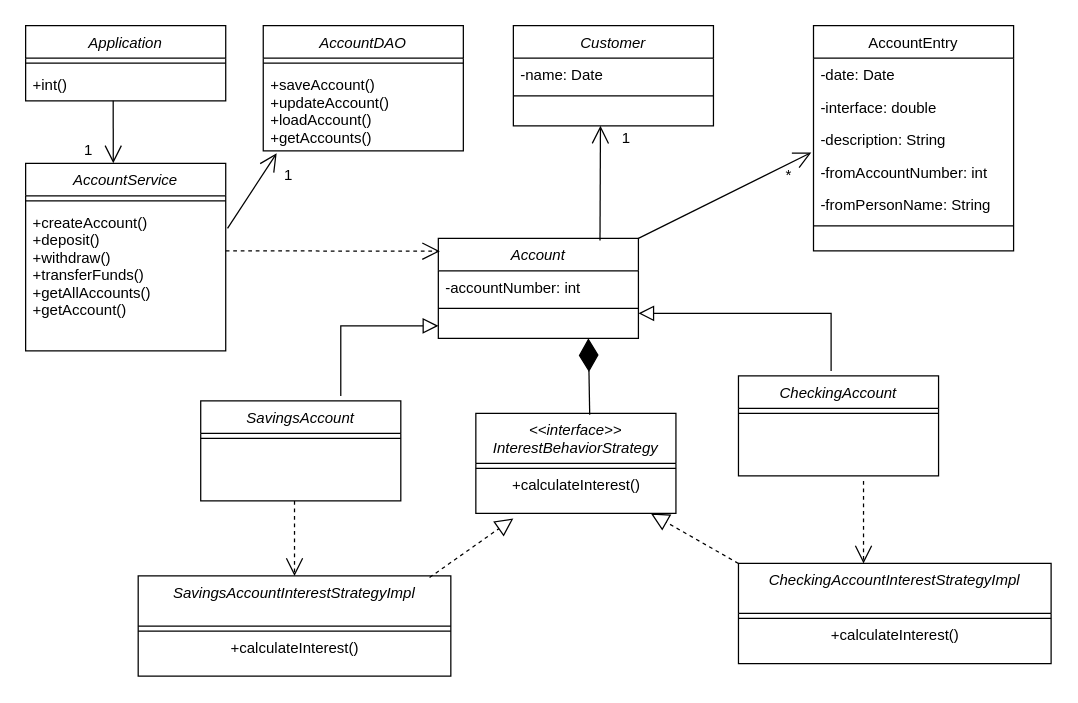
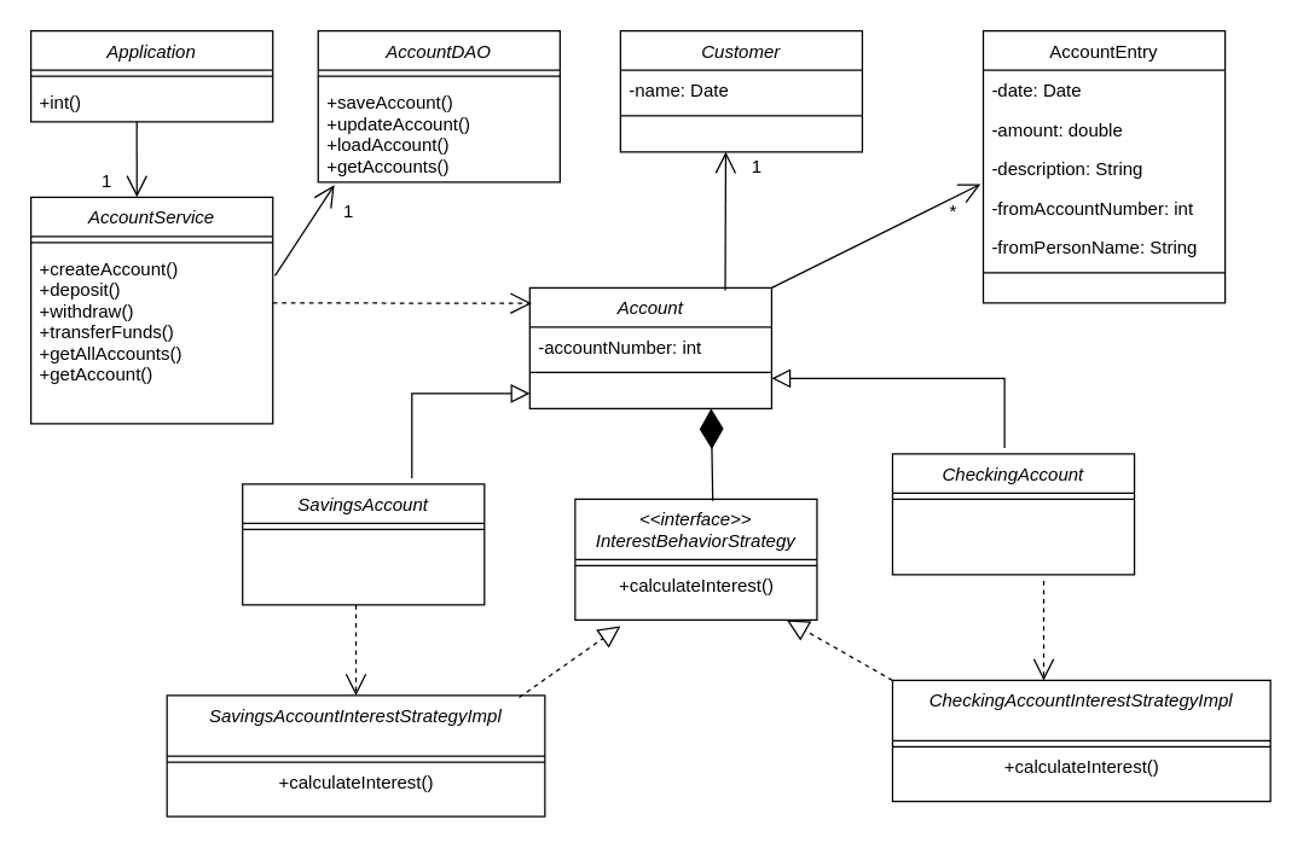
- <mxCell id="6" value="-interface: double" style="text;align=left;verticalAlign=top;spacingLeft=4;spacingRight=4;overflow=hidden;rotatable=0;points=[[0,0.5],[1,0.5]];portConstraint=eastwest;rounded=0;shadow=0;html=0;" parent="4" vertex="1"><mxGeometry y="52" width="160" height="26" as="geometry" /></mxCell>
+ <mxCell id="6" value="-amount: double" style="text;align=left;verticalAlign=top;spacingLeft=4;spacingRight=4;overflow=hidden;rotatable=0;points=[[0,0.5],[1,0.5]];portConstraint=eastwest;rounded=0;shadow=0;html=0;" parent="4" vertex="1"><mxGeometry y="52" width="160" height="26" as="geometry" /></mxCell>
